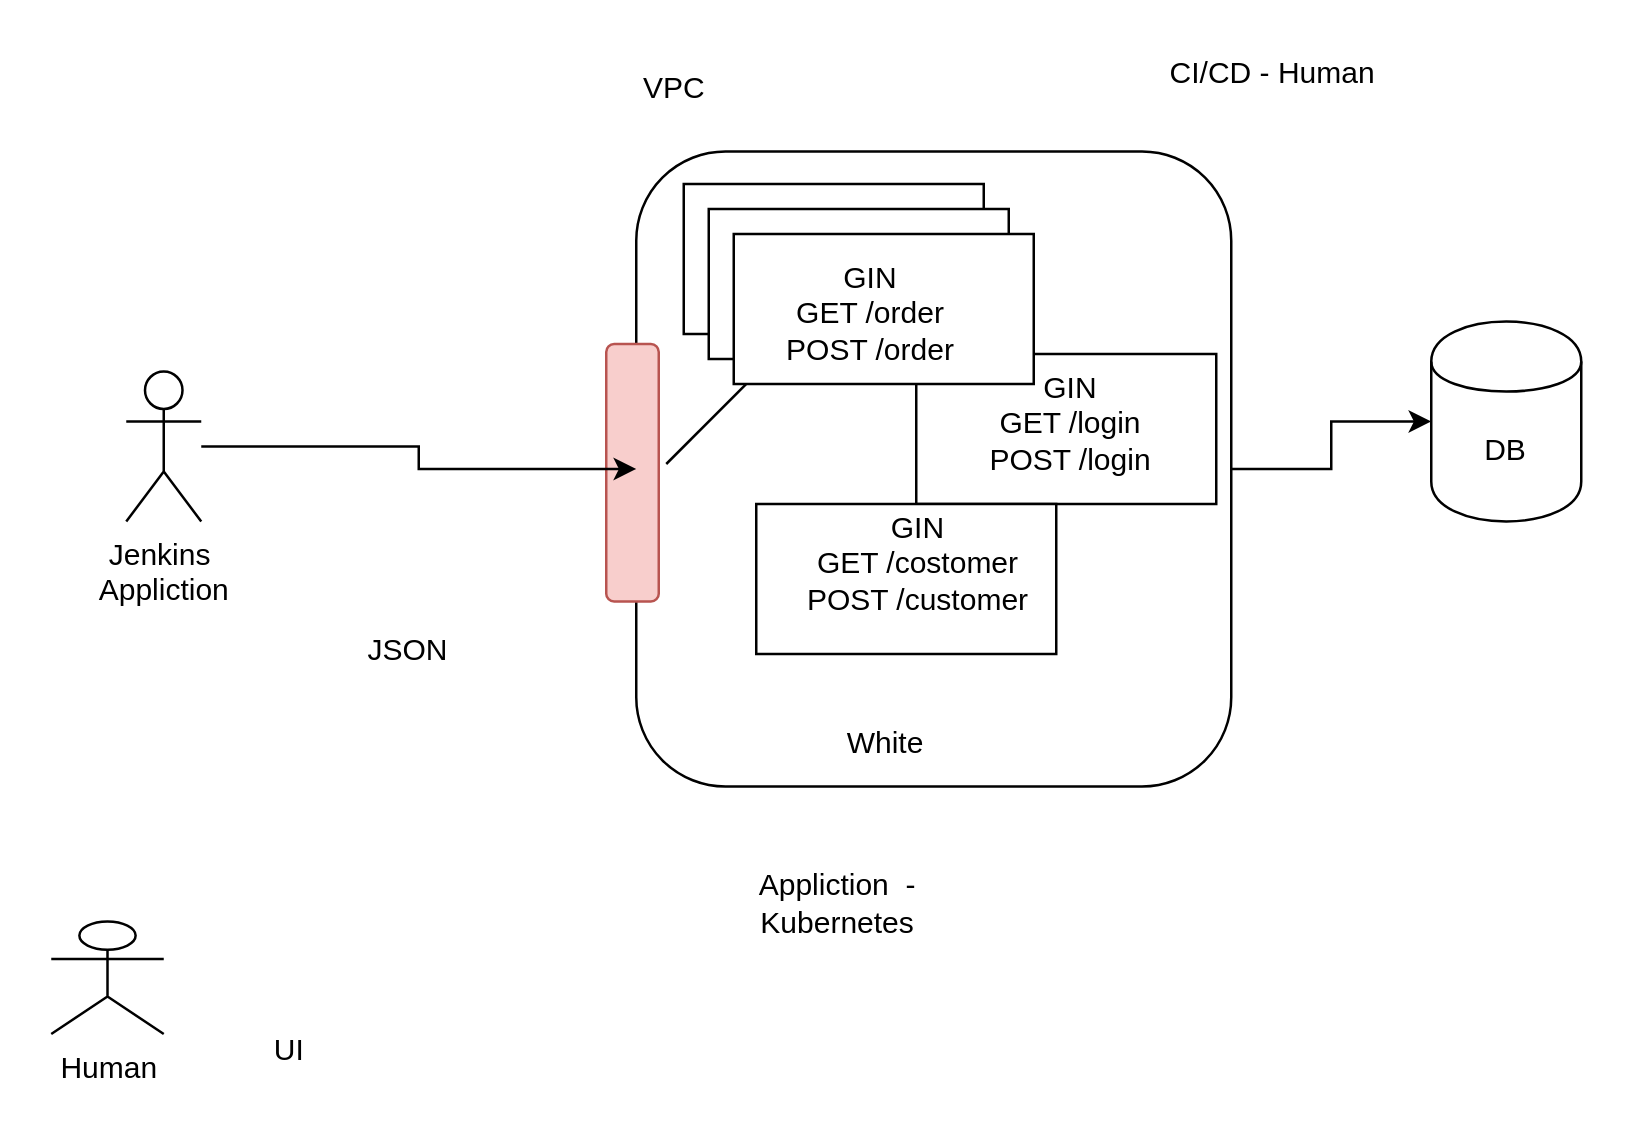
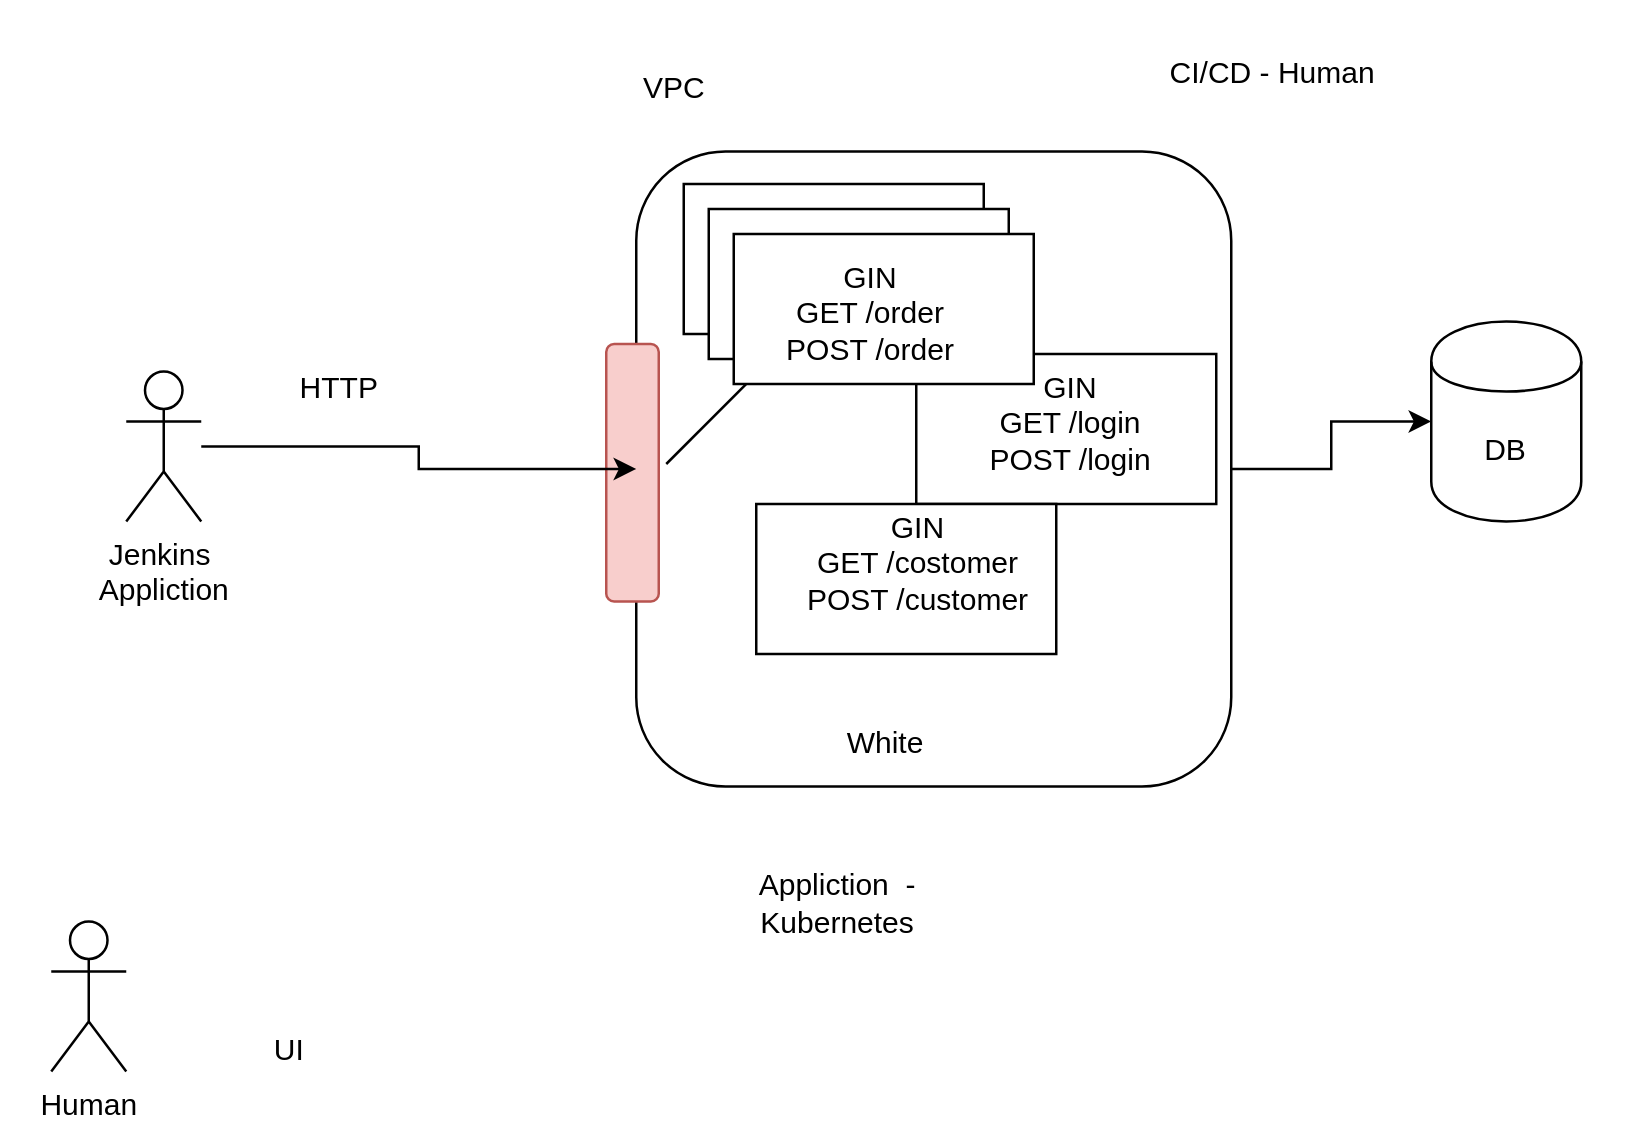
+ <mxCell id="11" value="HTTP" style="text;html=1;align=center;verticalAlign=middle;resizable=0;points=[];autosize=1;" vertex="1" parent="1"><mxGeometry x="114" y="146" width="41" height="18" as="geometry" /></mxCell>
- <mxCell id="9" value="JSON" style="text;html=1;strokeColor=none;fillColor=none;align=center;verticalAlign=middle;whiteSpace=wrap;rounded=0;" vertex="1" parent="1"><mxGeometry x="143" y="250" width="40" height="20" as="geometry" /></mxCell>
- <mxCell id="6" value="Human" style="shape=umlActor;verticalLabelPosition=bottom;verticalAlign=top;html=1;outlineConnect=0;" vertex="1" parent="1"><mxGeometry x="20" y="368" width="45" height="45" as="geometry" /></mxCell>
+ <mxCell id="6" value="Human" style="shape=umlActor;verticalLabelPosition=bottom;verticalAlign=top;html=1;outlineConnect=0;" vertex="1" parent="1"><mxGeometry x="20" y="368" width="30" height="60" as="geometry" /></mxCell>
